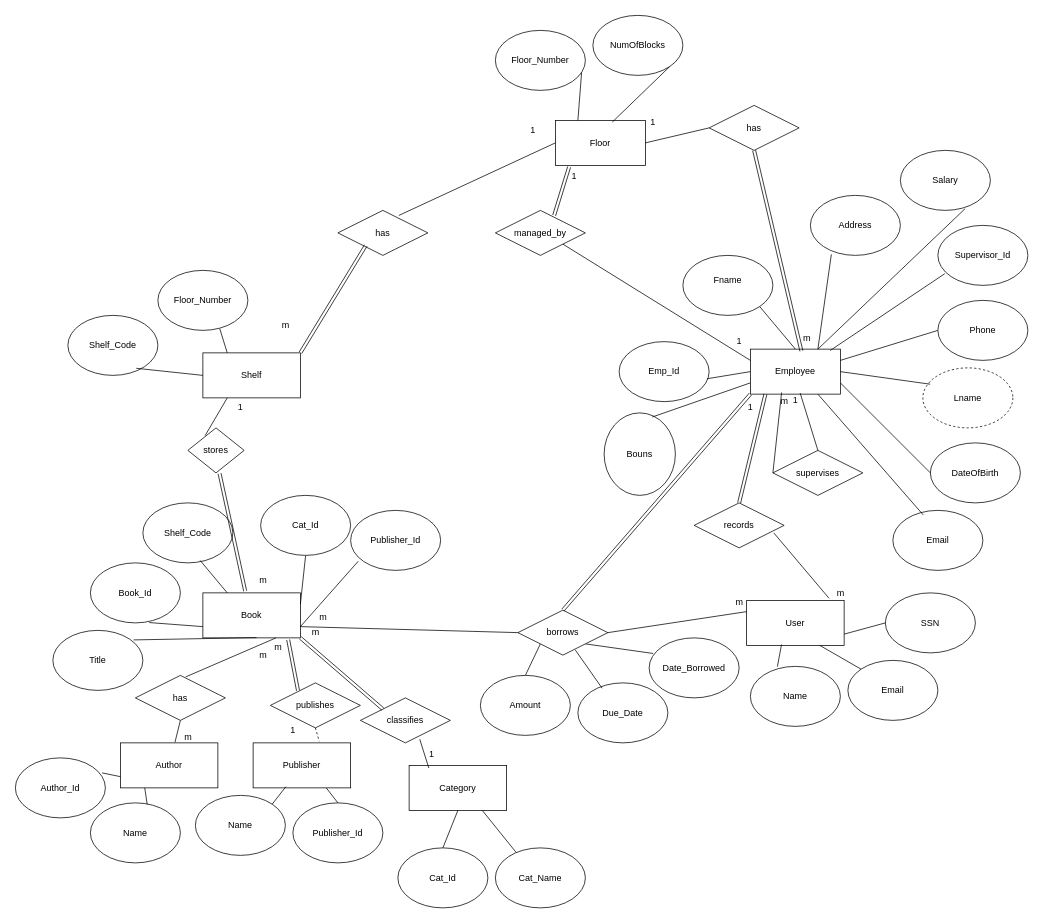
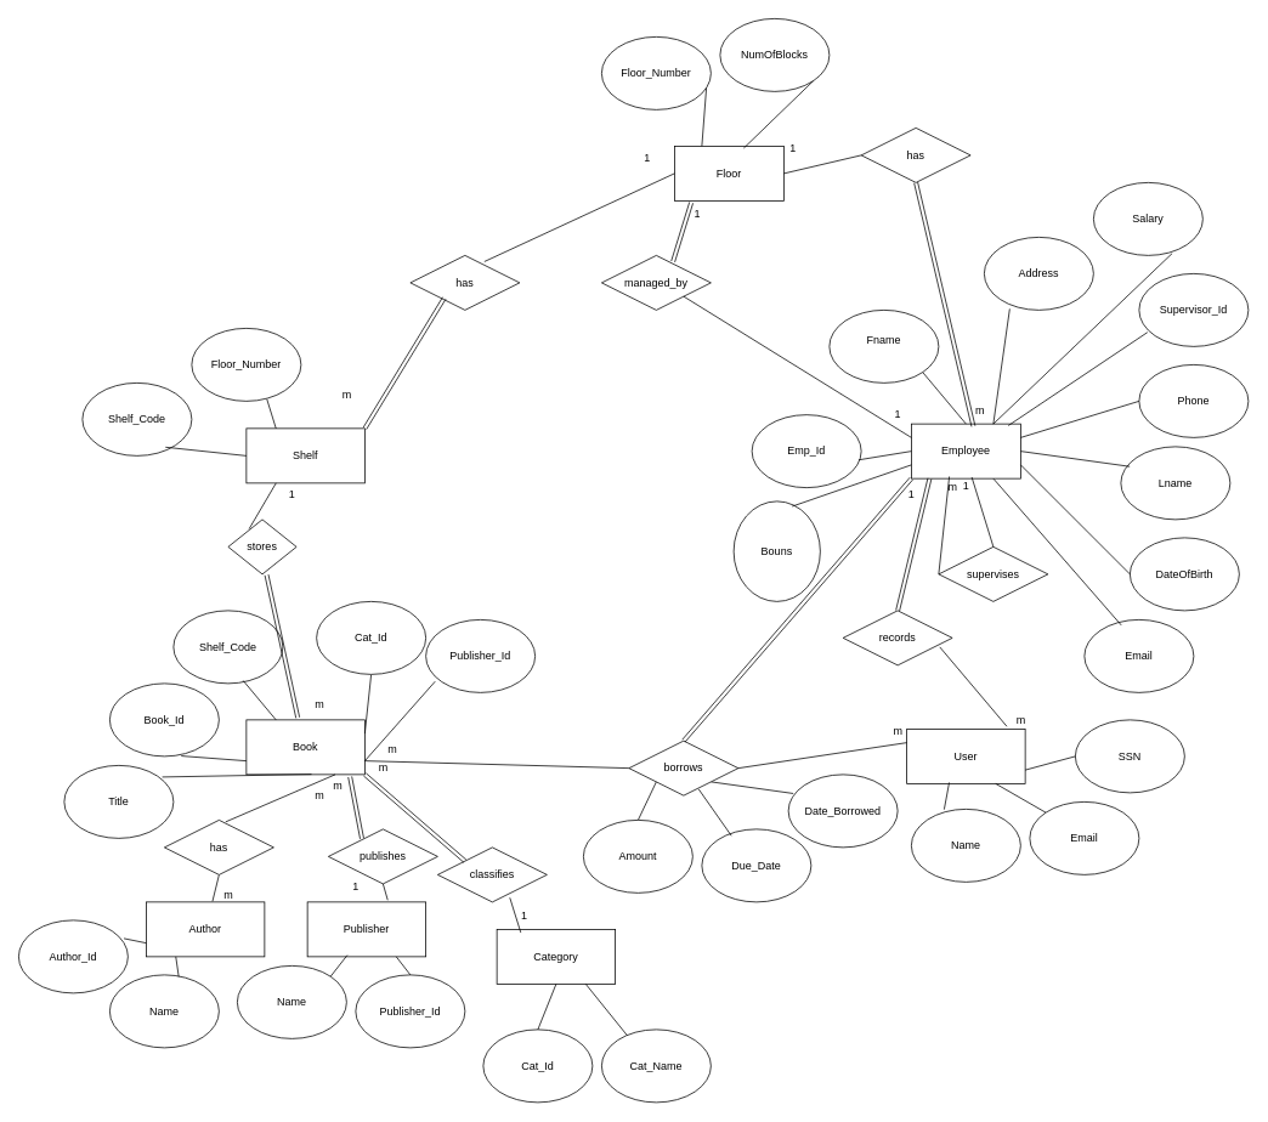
- <mxCell id="7" value="Lname" style="ellipse;whiteSpace=wrap;html=1;dashed=1;" vertex="1" parent="1"><mxGeometry x="1230" y="490" width="120" height="80" as="geometry" /></mxCell>
+ <mxCell id="7" value="Lname" style="ellipse;whiteSpace=wrap;html=1;" vertex="1" parent="1"><mxGeometry x="1230" y="490" width="120" height="80" as="geometry" /></mxCell>
- <mxCell id="90" value="" style="endArrow=none;html=1;rounded=0;exitX=0.5;exitY=1;exitDx=0;exitDy=0;entryX=0.678;entryY=-0.035;entryDx=0;entryDy=0;entryPerimeter=0;dashed=1;" edge="1" source="89" parent="1" target="31"><mxGeometry width="50" height="50" relative="1" as="geometry"><mxPoint x="550" y="800" as="sourcePoint" /><mxPoint x="430" y="860" as="targetPoint" /></mxGeometry></mxCell>
+ <mxCell id="90" value="" style="endArrow=none;html=1;rounded=0;exitX=0.5;exitY=1;exitDx=0;exitDy=0;entryX=0.678;entryY=-0.035;entryDx=0;entryDy=0;entryPerimeter=0;" edge="1" source="89" parent="1" target="31"><mxGeometry width="50" height="50" relative="1" as="geometry"><mxPoint x="550" y="800" as="sourcePoint" /><mxPoint x="430" y="860" as="targetPoint" /></mxGeometry></mxCell>
